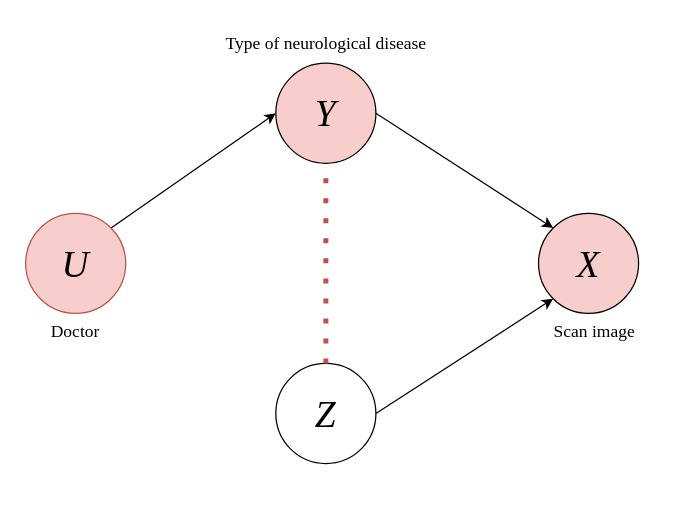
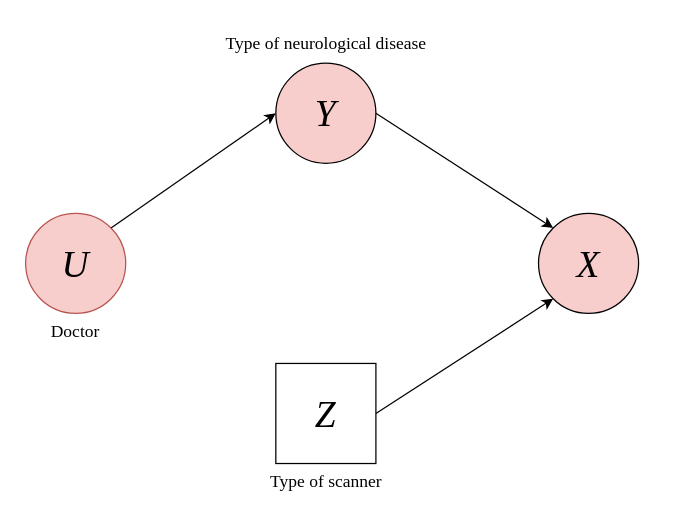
- <mxCell id="11" value="&lt;font style=&quot;font-size: 14px;&quot; face=&quot;Times New Roman&quot;&gt;Scan image&lt;/font&gt;" style="text;html=1;align=center;verticalAlign=middle;whiteSpace=wrap;rounded=0;" vertex="1" parent="1"><mxGeometry x="430" y="250" width="90" height="30" as="geometry" /></mxCell>
- <mxCell id="9" value="" style="endArrow=none;dashed=1;html=1;dashPattern=1 3;strokeWidth=4;rounded=0;entryX=0.5;entryY=1;entryDx=0;entryDy=0;exitX=0.5;exitY=0;exitDx=0;exitDy=0;fillColor=#f8cecc;strokeColor=#b85450;" edge="1" parent="1" source="3" target="2"><mxGeometry width="50" height="50" relative="1" as="geometry"><mxPoint x="270" y="250" as="sourcePoint" /><mxPoint x="320" y="200" as="targetPoint" /></mxGeometry></mxCell>
- <mxCell id="3" value="&lt;i style=&quot;&quot;&gt;&lt;font style=&quot;font-size: 30px;&quot; face=&quot;Times New Roman&quot;&gt;Z&lt;/font&gt;&lt;/i&gt;" style="ellipse;whiteSpace=wrap;html=1;aspect=fixed;" vertex="1" parent="1"><mxGeometry x="220" y="290" width="80" height="80" as="geometry" /></mxCell>
+ <mxCell id="3" value="&lt;i style=&quot;&quot;&gt;&lt;font style=&quot;font-size: 30px;&quot; face=&quot;Times New Roman&quot;&gt;Z&lt;/font&gt;&lt;/i&gt;" style="whiteSpace=wrap;html=1;aspect=fixed;rounded=0;" vertex="1" parent="1"><mxGeometry x="220" y="290" width="80" height="80" as="geometry" /></mxCell>
+ <mxCell id="13" value="&lt;font style=&quot;font-size: 14px;&quot; face=&quot;Times New Roman&quot;&gt;Type of scanner&lt;/font&gt;" style="text;html=1;align=center;verticalAlign=middle;whiteSpace=wrap;rounded=0;" vertex="1" parent="1"><mxGeometry x="172.5" y="370" width="175" height="30" as="geometry" /></mxCell>
